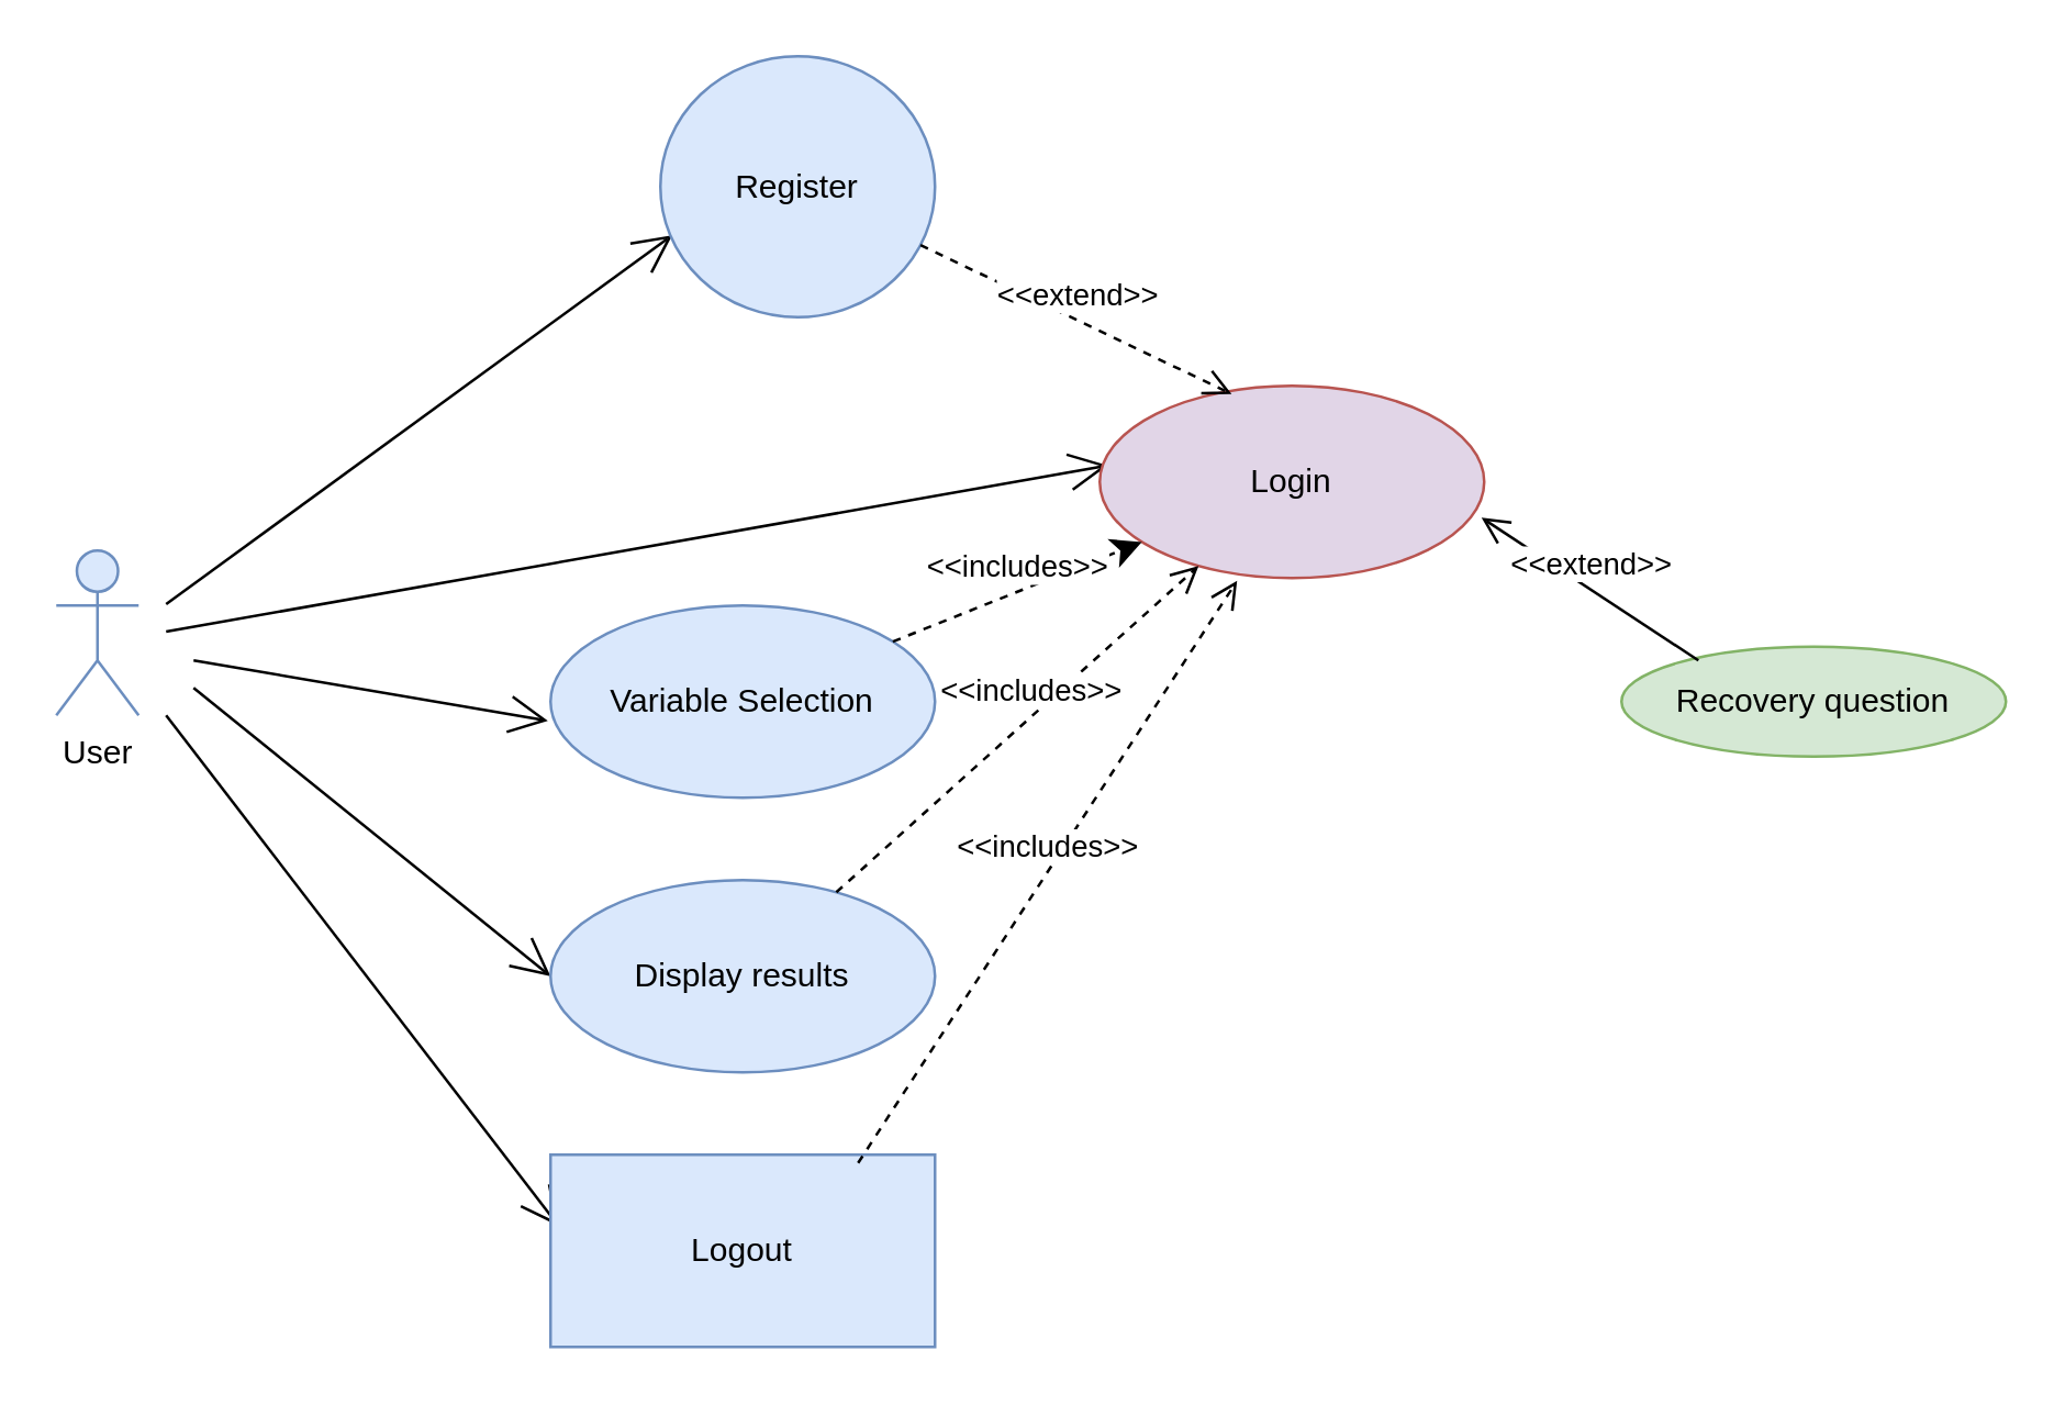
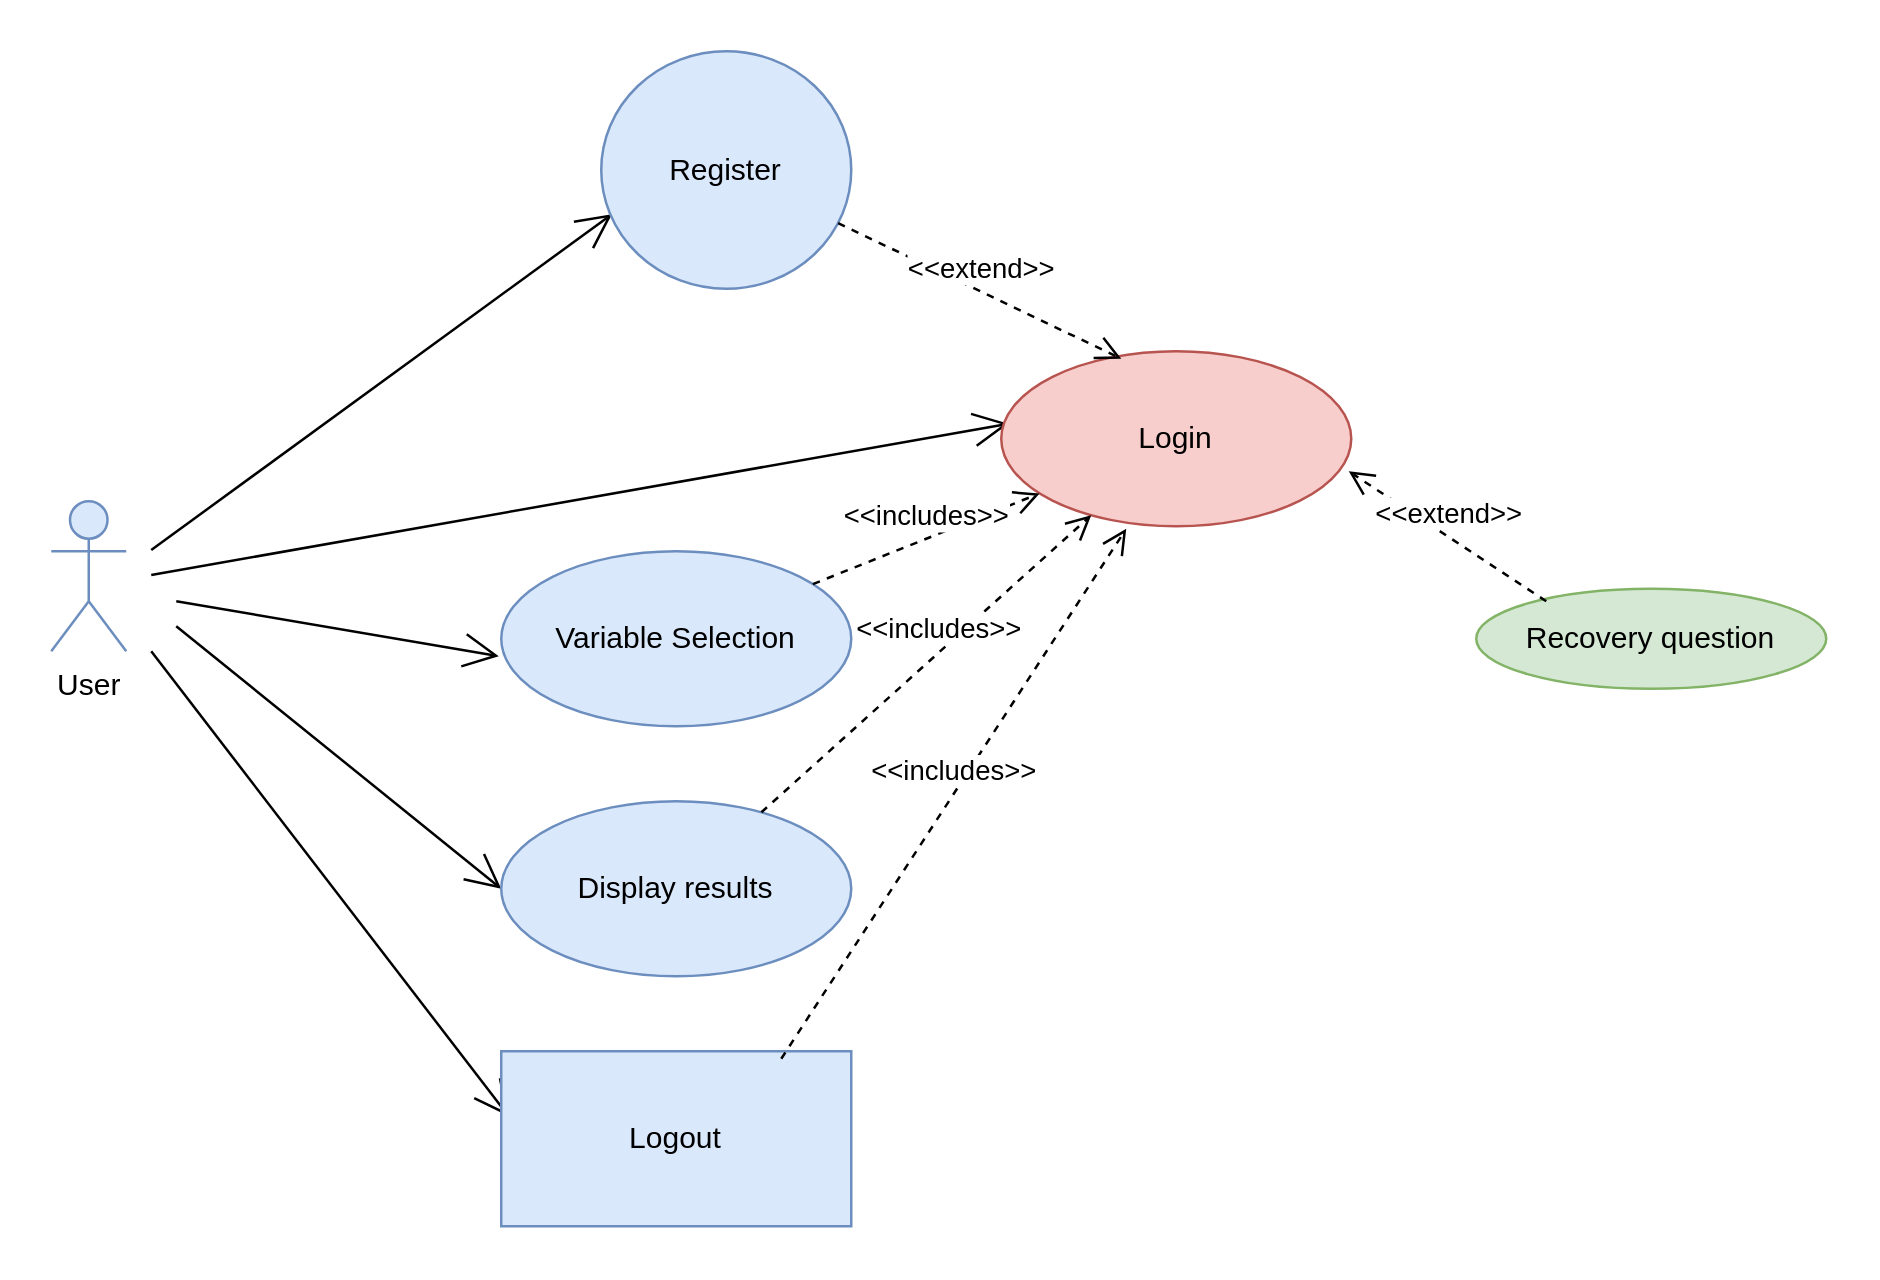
- <mxCell id="10" value="&lt;div align=&quot;center&quot;&gt;Login&lt;/div&gt;" style="ellipse;whiteSpace=wrap;html=1;align=center;fillColor=#e1d5e7;strokeColor=#b85450;" vertex="1" parent="1"><mxGeometry x="400" y="140" width="140" height="70" as="geometry" /></mxCell>
+ <mxCell id="10" value="&lt;div align=&quot;center&quot;&gt;Login&lt;/div&gt;" style="ellipse;whiteSpace=wrap;html=1;align=center;fillColor=#f8cecc;strokeColor=#b85450;" vertex="1" parent="1"><mxGeometry x="400" y="140" width="140" height="70" as="geometry" /></mxCell>
- <mxCell id="14" value="&amp;lt;&amp;lt;includes&amp;gt;&amp;gt;" style="html=1;verticalAlign=bottom;endArrow=classic;dashed=1;endSize=8;" edge="1" parent="1" source="7" target="10"><mxGeometry relative="1" as="geometry"><mxPoint x="410" y="250" as="sourcePoint" /><mxPoint x="240" y="425" as="targetPoint" /></mxGeometry></mxCell>
+ <mxCell id="14" value="&amp;lt;&amp;lt;includes&amp;gt;&amp;gt;" style="html=1;verticalAlign=bottom;endArrow=open;dashed=1;endSize=8;" edge="1" parent="1" source="7" target="10"><mxGeometry relative="1" as="geometry"><mxPoint x="410" y="250" as="sourcePoint" /><mxPoint x="240" y="425" as="targetPoint" /></mxGeometry></mxCell>
- <mxCell id="18" value="&amp;lt;&amp;lt;extend&amp;gt;&amp;gt;" style="html=1;verticalAlign=bottom;endArrow=open;dashed=0;endSize=8;entryX=0.993;entryY=0.686;entryDx=0;entryDy=0;entryPerimeter=0;exitX=0.2;exitY=0.125;exitDx=0;exitDy=0;exitPerimeter=0;" edge="1" parent="1" source="17" target="10"><mxGeometry relative="1" as="geometry"><mxPoint x="620" y="230" as="sourcePoint" /><mxPoint x="714.828" y="290.467" as="targetPoint" /></mxGeometry></mxCell>
+ <mxCell id="18" value="&amp;lt;&amp;lt;extend&amp;gt;&amp;gt;" style="html=1;verticalAlign=bottom;endArrow=open;dashed=1;endSize=8;entryX=0.993;entryY=0.686;entryDx=0;entryDy=0;entryPerimeter=0;exitX=0.2;exitY=0.125;exitDx=0;exitDy=0;exitPerimeter=0;" edge="1" parent="1" source="17" target="10"><mxGeometry relative="1" as="geometry"><mxPoint x="620" y="230" as="sourcePoint" /><mxPoint x="714.828" y="290.467" as="targetPoint" /></mxGeometry></mxCell>
